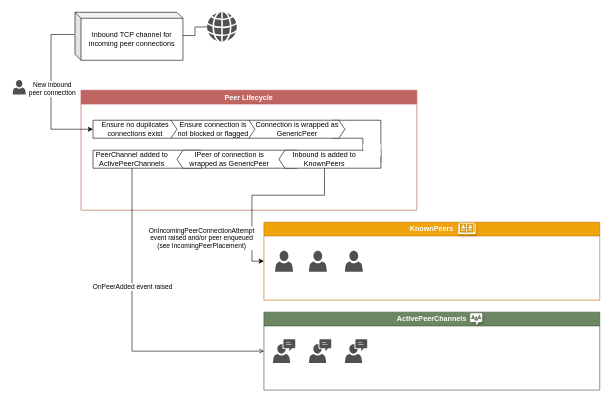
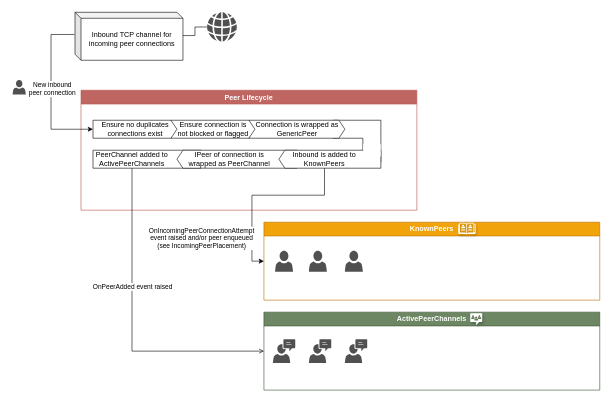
- <mxCell id="12" value="&lt;div&gt;IPeer of connection is&lt;/div&gt;&lt;div&gt;wrapped as GenericPeer&lt;/div&gt;" style="text;html=1;align=center;verticalAlign=middle;whiteSpace=wrap;rounded=0;" vertex="1" parent="2"><mxGeometry x="170" y="100" width="155" height="30" as="geometry" /></mxCell>
+ <mxCell id="12" value="&lt;div&gt;IPeer of connection is&lt;/div&gt;&lt;div&gt;wrapped as PeerChannel&lt;/div&gt;" style="text;html=1;align=center;verticalAlign=middle;whiteSpace=wrap;rounded=0;" vertex="1" parent="2"><mxGeometry x="170" y="100" width="155" height="30" as="geometry" /></mxCell>
